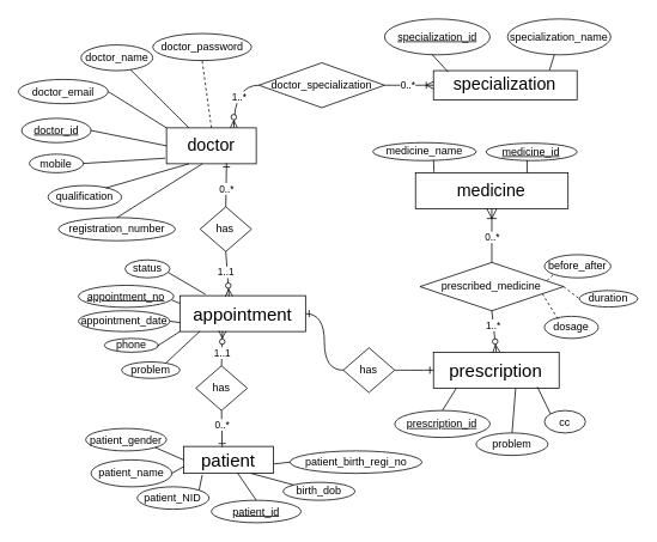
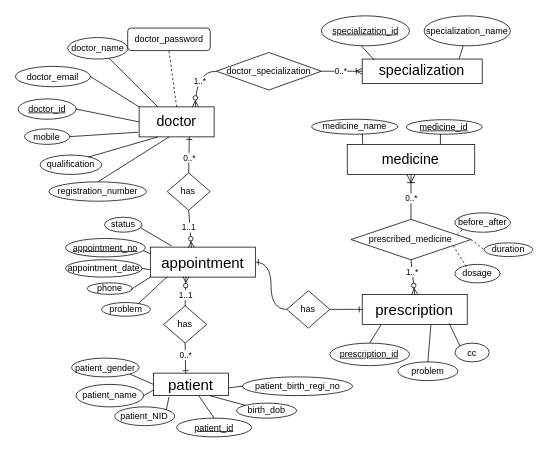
- <mxCell id="5" value="doctor_password" style="ellipse;whiteSpace=wrap;html=1;align=center;" parent="1" vertex="1"><mxGeometry x="169.76" y="36.91" width="110" height="30.03" as="geometry" /></mxCell>
+ <mxCell id="5" value="doctor_password" style="whiteSpace=wrap;html=1;align=center;rounded=1;" parent="1" vertex="1"><mxGeometry x="169.76" y="36.91" width="110" height="30.03" as="geometry" /></mxCell>
